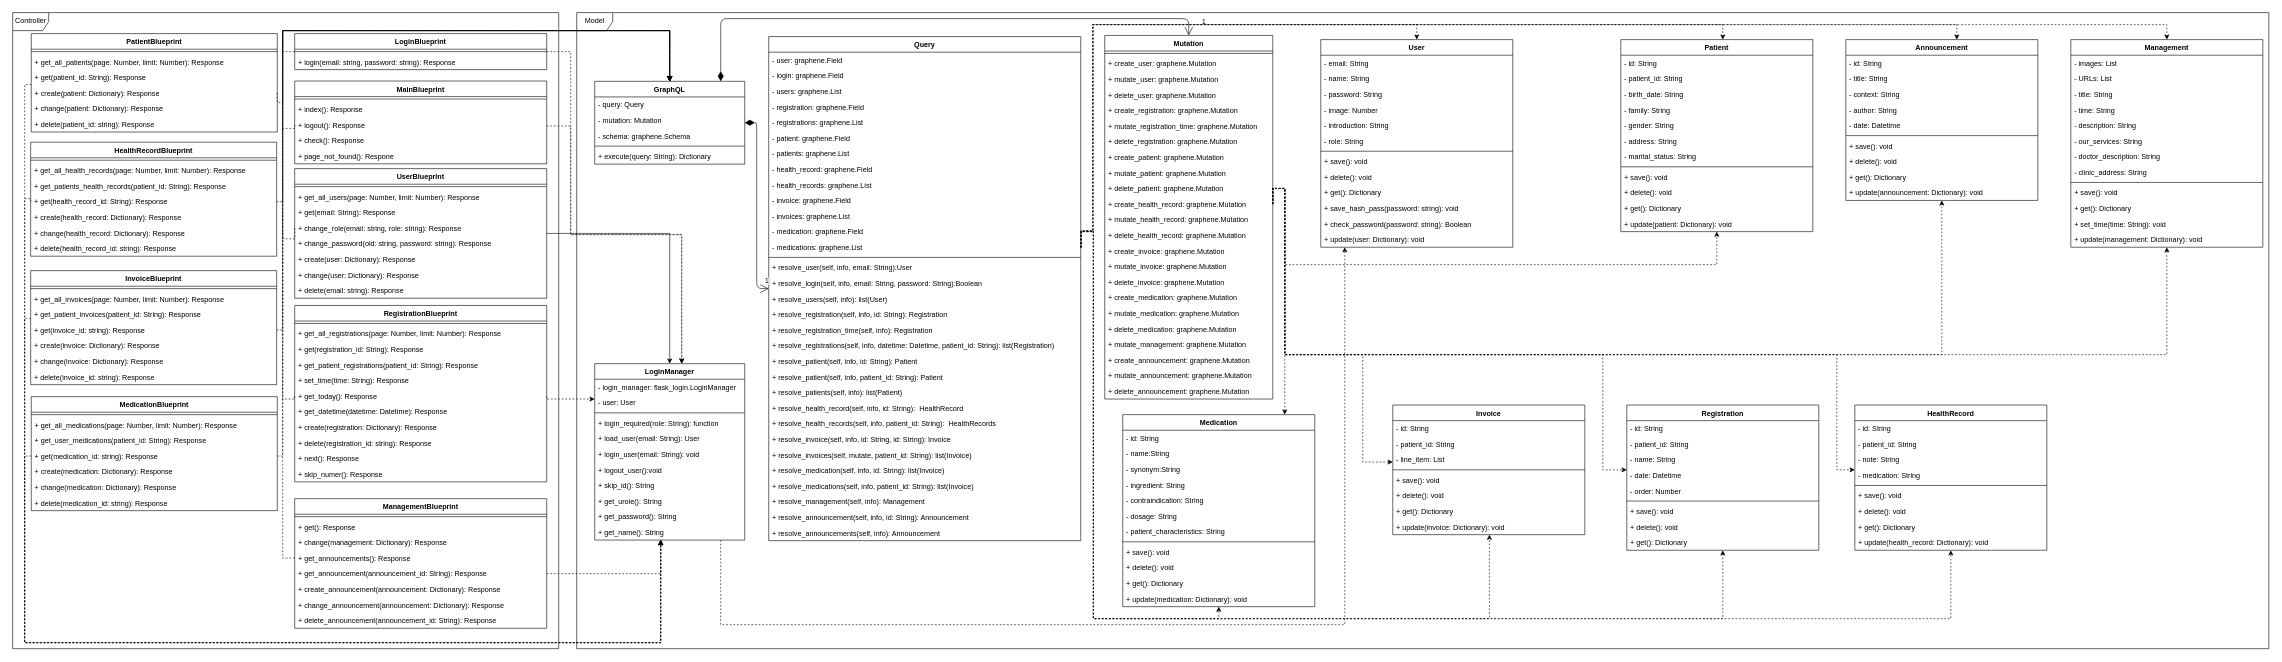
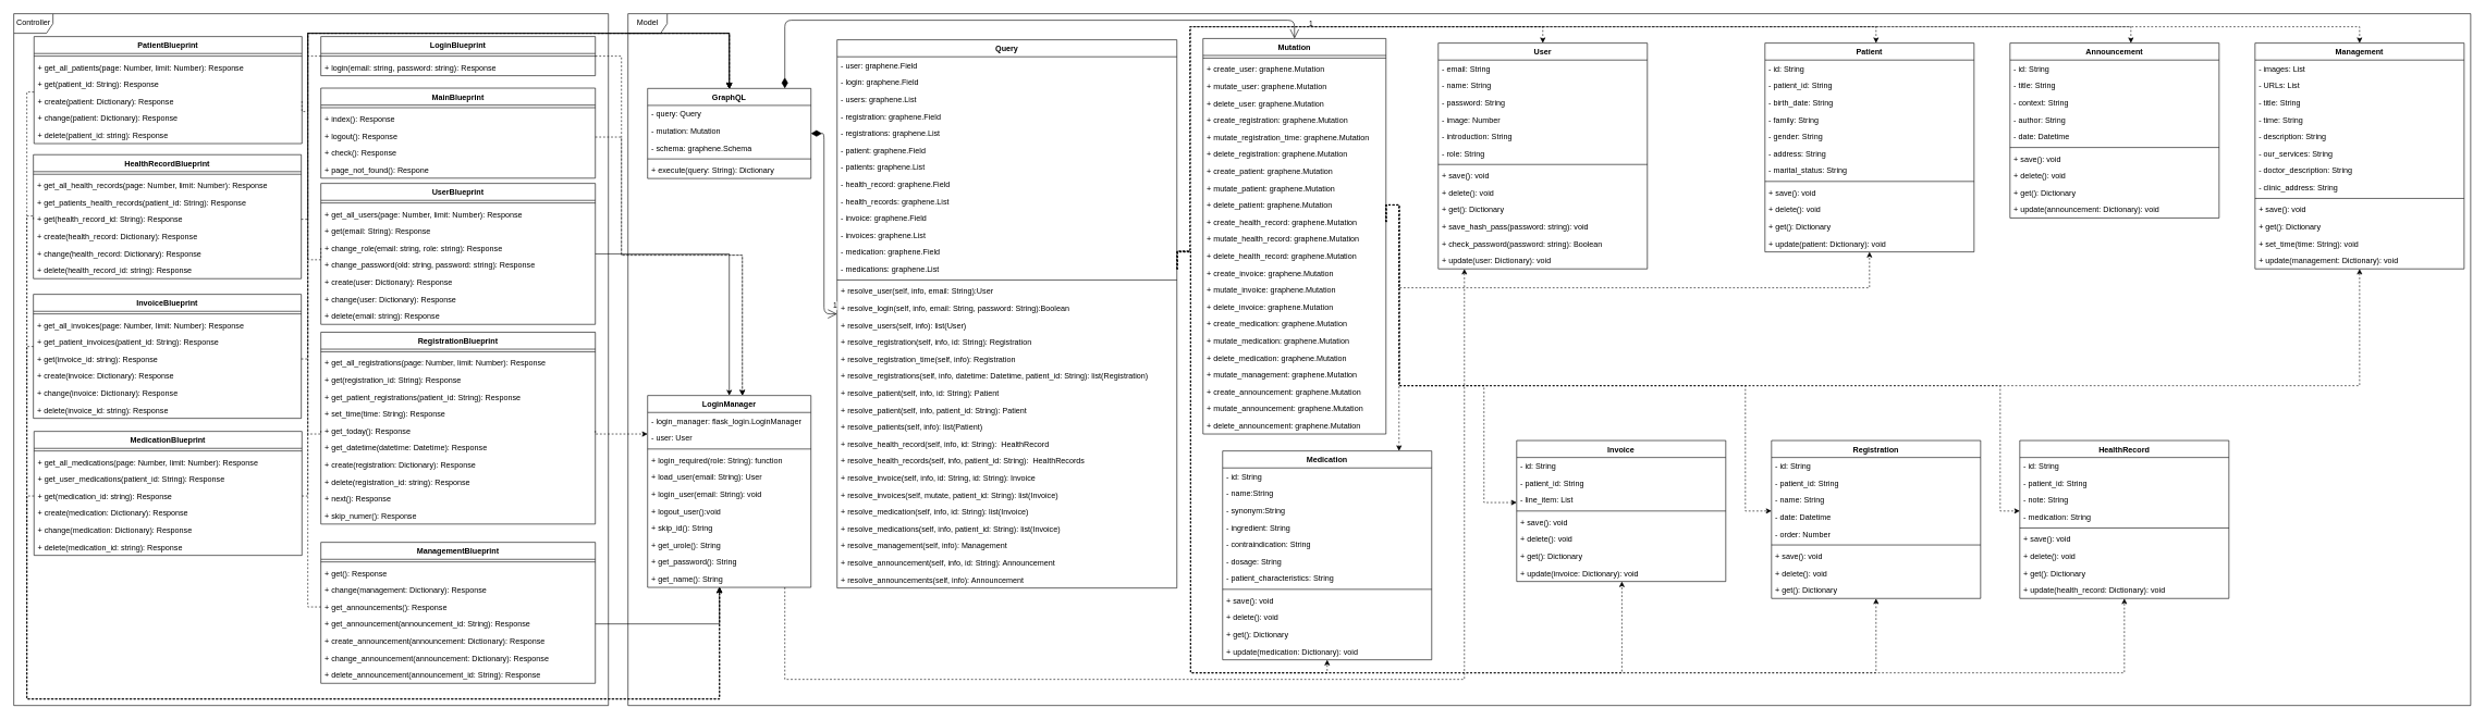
- <mxCell id="258" style="edgeStyle=orthogonalEdgeStyle;rounded=0;orthogonalLoop=1;jettySize=auto;html=1;exitX=0;exitY=0.5;exitDx=0;exitDy=0;dashed=1;" edge="1" parent="1" source="12" target="203"><mxGeometry relative="1" as="geometry"><Array as="points"><mxPoint x="470.6" y="213.4" /><mxPoint x="470.6" y="50.4" /><mxPoint x="1115.6" y="50.4" /></Array></mxGeometry></mxCell>
- <mxCell id="235" style="edgeStyle=orthogonalEdgeStyle;rounded=0;orthogonalLoop=1;jettySize=auto;html=1;exitX=1;exitY=0.5;exitDx=0;exitDy=0;dashed=1;" edge="1" parent="1" source="135" target="217"><mxGeometry relative="1" as="geometry"><Array as="points"><mxPoint x="2120.6" y="313.4" /><mxPoint x="2140.6" y="313.4" /><mxPoint x="2140.6" y="590.4" /><mxPoint x="3235.6" y="590.4" /></Array></mxGeometry></mxCell>
- <mxCell id="259" style="edgeStyle=orthogonalEdgeStyle;rounded=0;orthogonalLoop=1;jettySize=auto;html=1;exitX=1;exitY=0.5;exitDx=0;exitDy=0;dashed=1;" edge="1" parent="1" source="73" target="237"><mxGeometry relative="1" as="geometry"><Array as="points"><mxPoint x="1100.6" y="955.4" /></Array></mxGeometry></mxCell>
+ <mxCell id="259" style="edgeStyle=orthogonalEdgeStyle;rounded=0;orthogonalLoop=1;jettySize=auto;html=1;exitX=1;exitY=0.5;exitDx=0;exitDy=0;dashed=0;" edge="1" parent="1" source="73" target="237"><mxGeometry relative="1" as="geometry"><Array as="points"><mxPoint x="1100.6" y="955.4" /></Array></mxGeometry></mxCell>
